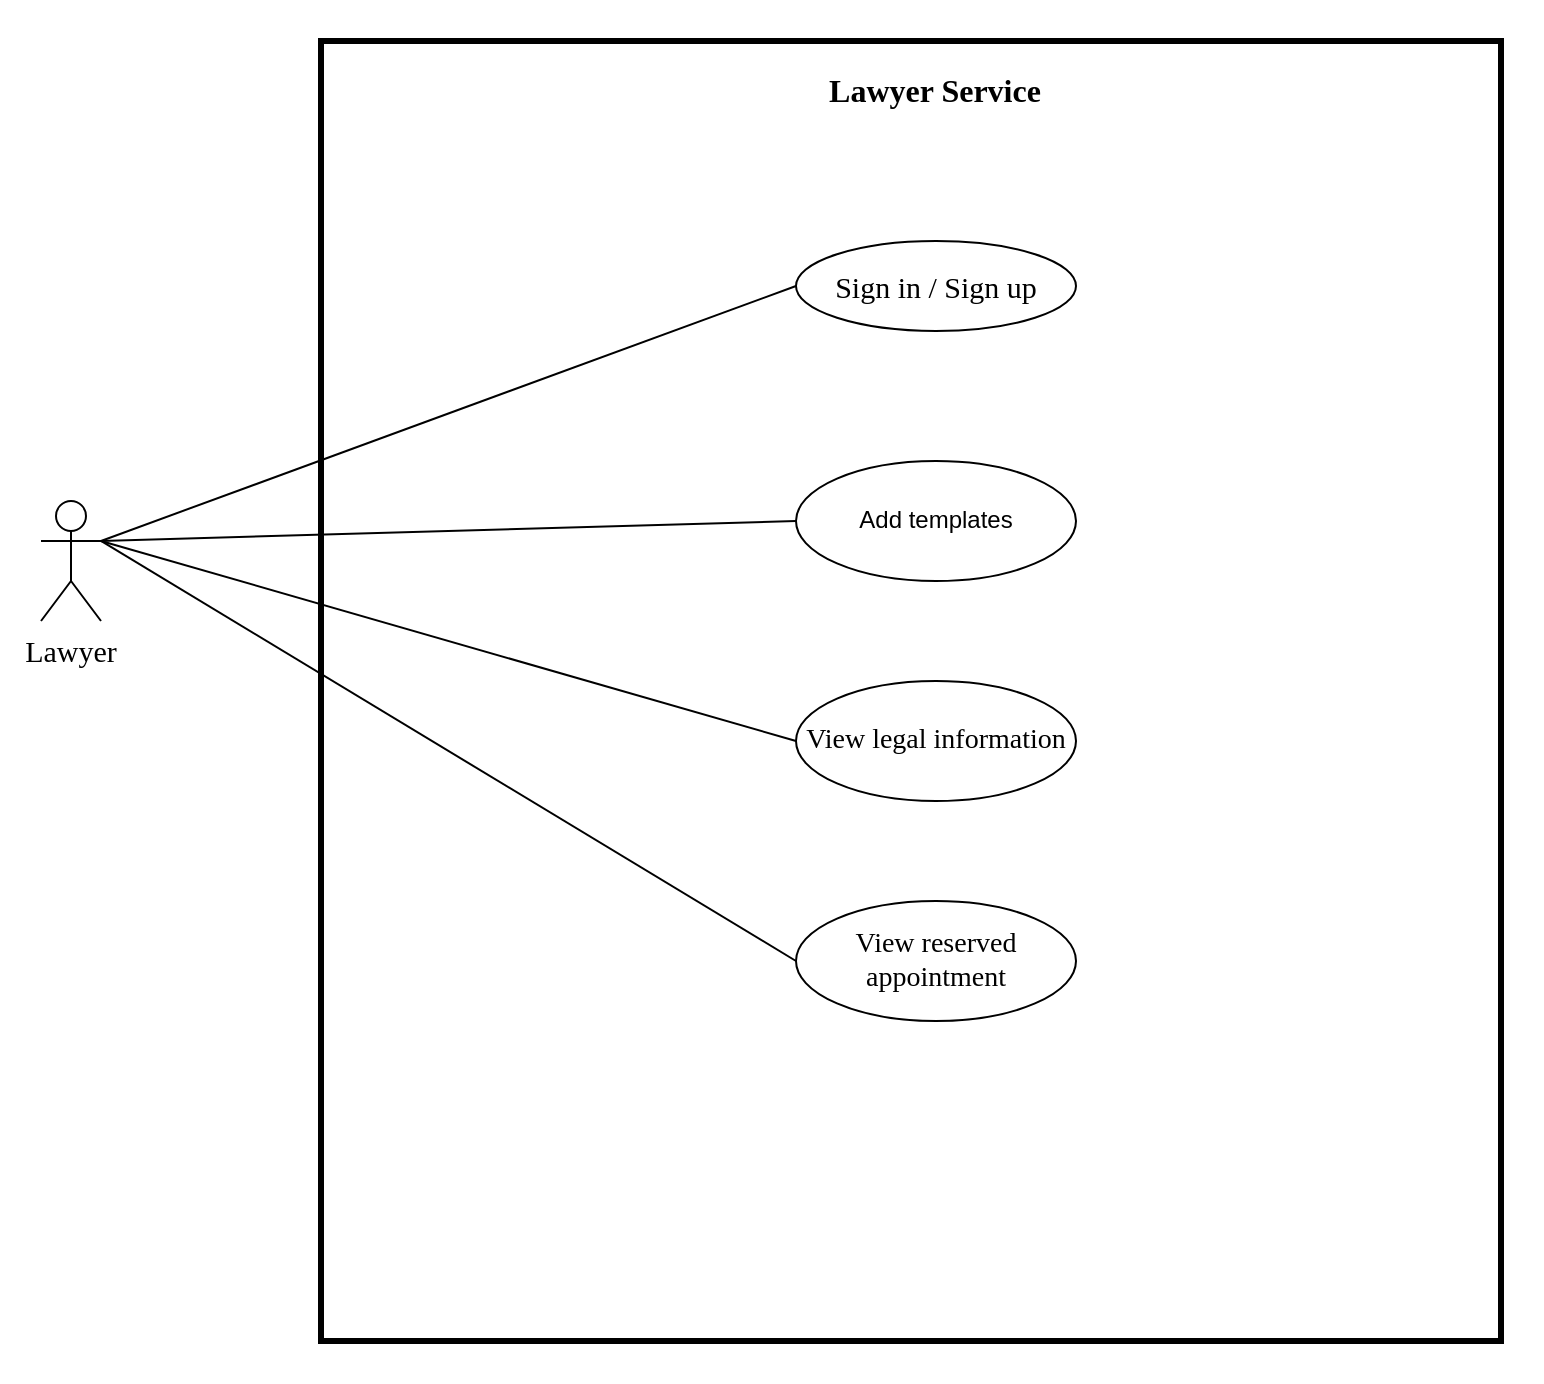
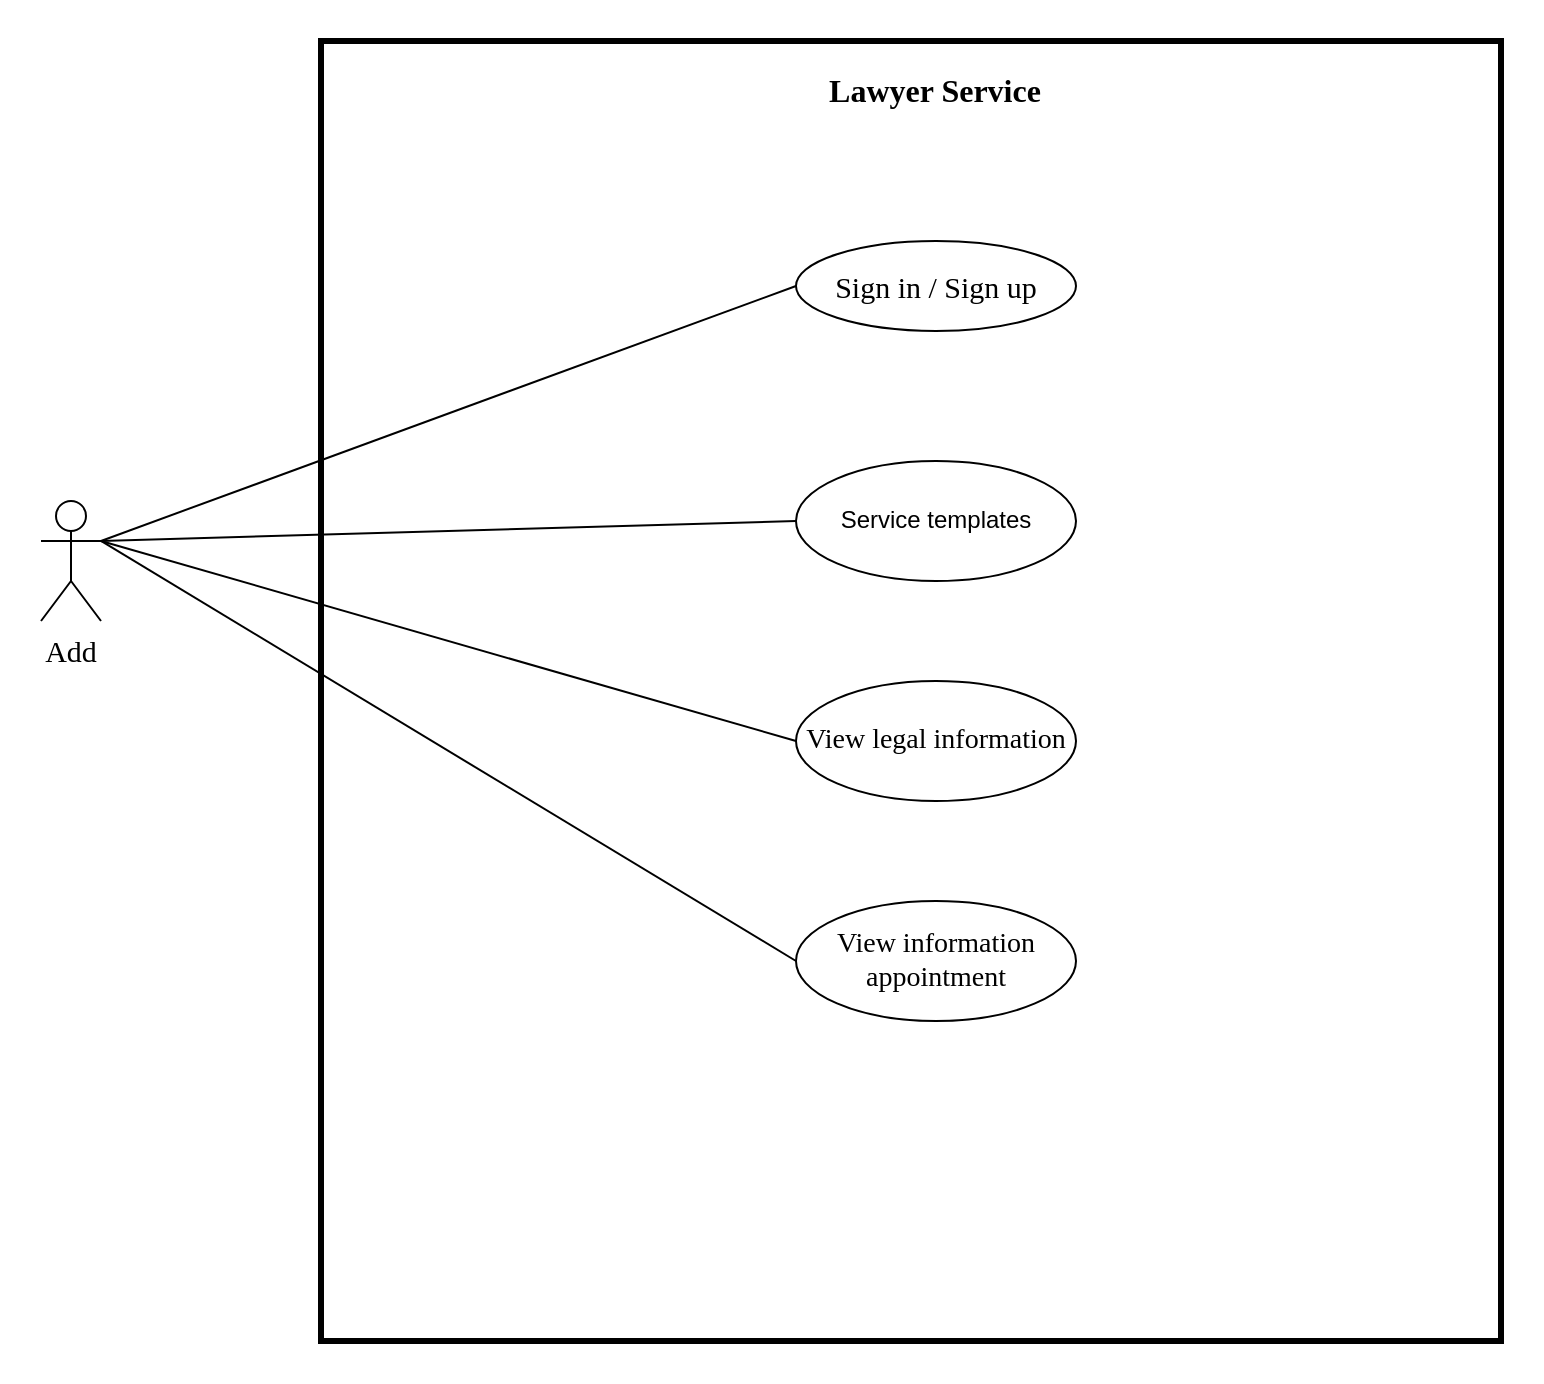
- <mxCell id="7" value="Add templates" style="ellipse;whiteSpace=wrap;html=1;" vertex="1" parent="1"><mxGeometry x="397.5" y="230" width="140" height="60" as="geometry" /></mxCell>
+ <mxCell id="7" value="Service templates" style="ellipse;whiteSpace=wrap;html=1;" vertex="1" parent="1"><mxGeometry x="397.5" y="230" width="140" height="60" as="geometry" /></mxCell>
- <mxCell id="4" value="&lt;font style=&quot;font-size: 15px;&quot; face=&quot;Times New Roman&quot;&gt;Lawyer&lt;/font&gt;" style="shape=umlActor;html=1;verticalLabelPosition=bottom;verticalAlign=top;align=center;" vertex="1" parent="1"><mxGeometry x="20" y="250" width="30" height="60" as="geometry" /></mxCell>
+ <mxCell id="4" value="&lt;font style=&quot;font-size: 15px;&quot; face=&quot;Times New Roman&quot;&gt;Add&lt;/font&gt;" style="shape=umlActor;html=1;verticalLabelPosition=bottom;verticalAlign=top;align=center;" vertex="1" parent="1"><mxGeometry x="20" y="250" width="30" height="60" as="geometry" /></mxCell>
- <mxCell id="11" value="&lt;font style=&quot;font-size: 14px;&quot; face=&quot;Times New Roman&quot;&gt;View reserved appointment&lt;br&gt;&lt;/font&gt;" style="ellipse;whiteSpace=wrap;html=1;" vertex="1" parent="1"><mxGeometry x="397.5" y="450" width="140" height="60" as="geometry" /></mxCell>
+ <mxCell id="11" value="&lt;font style=&quot;font-size: 14px;&quot; face=&quot;Times New Roman&quot;&gt;View information appointment&lt;br&gt;&lt;/font&gt;" style="ellipse;whiteSpace=wrap;html=1;" vertex="1" parent="1"><mxGeometry x="397.5" y="450" width="140" height="60" as="geometry" /></mxCell>
